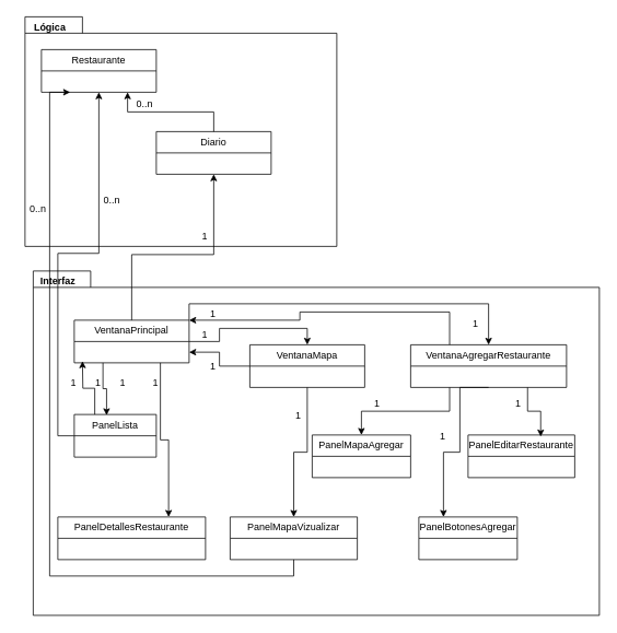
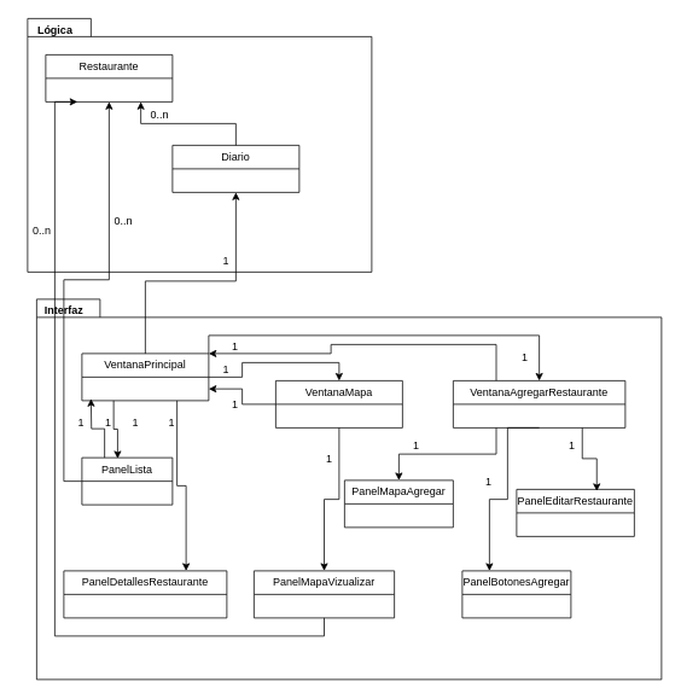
- <mxCell id="37" value="PanelEditarRestaurante" style="swimlane;fontStyle=0;childLayout=stackLayout;horizontal=1;startSize=26;fillColor=none;horizontalStack=0;resizeParent=1;resizeParentMax=0;resizeLast=0;collapsible=1;marginBottom=0;whiteSpace=wrap;html=1;" vertex="1" parent="1"><mxGeometry x="570" y="530" width="130" height="52" as="geometry" /></mxCell>
+ <mxCell id="37" value="PanelEditarRestaurante" style="swimlane;fontStyle=0;childLayout=stackLayout;horizontal=1;startSize=26;fillColor=none;horizontalStack=0;resizeParent=1;resizeParentMax=0;resizeLast=0;collapsible=1;marginBottom=0;whiteSpace=wrap;html=1;" vertex="1" parent="1"><mxGeometry x="570" y="540" width="130" height="52" as="geometry" /></mxCell>
